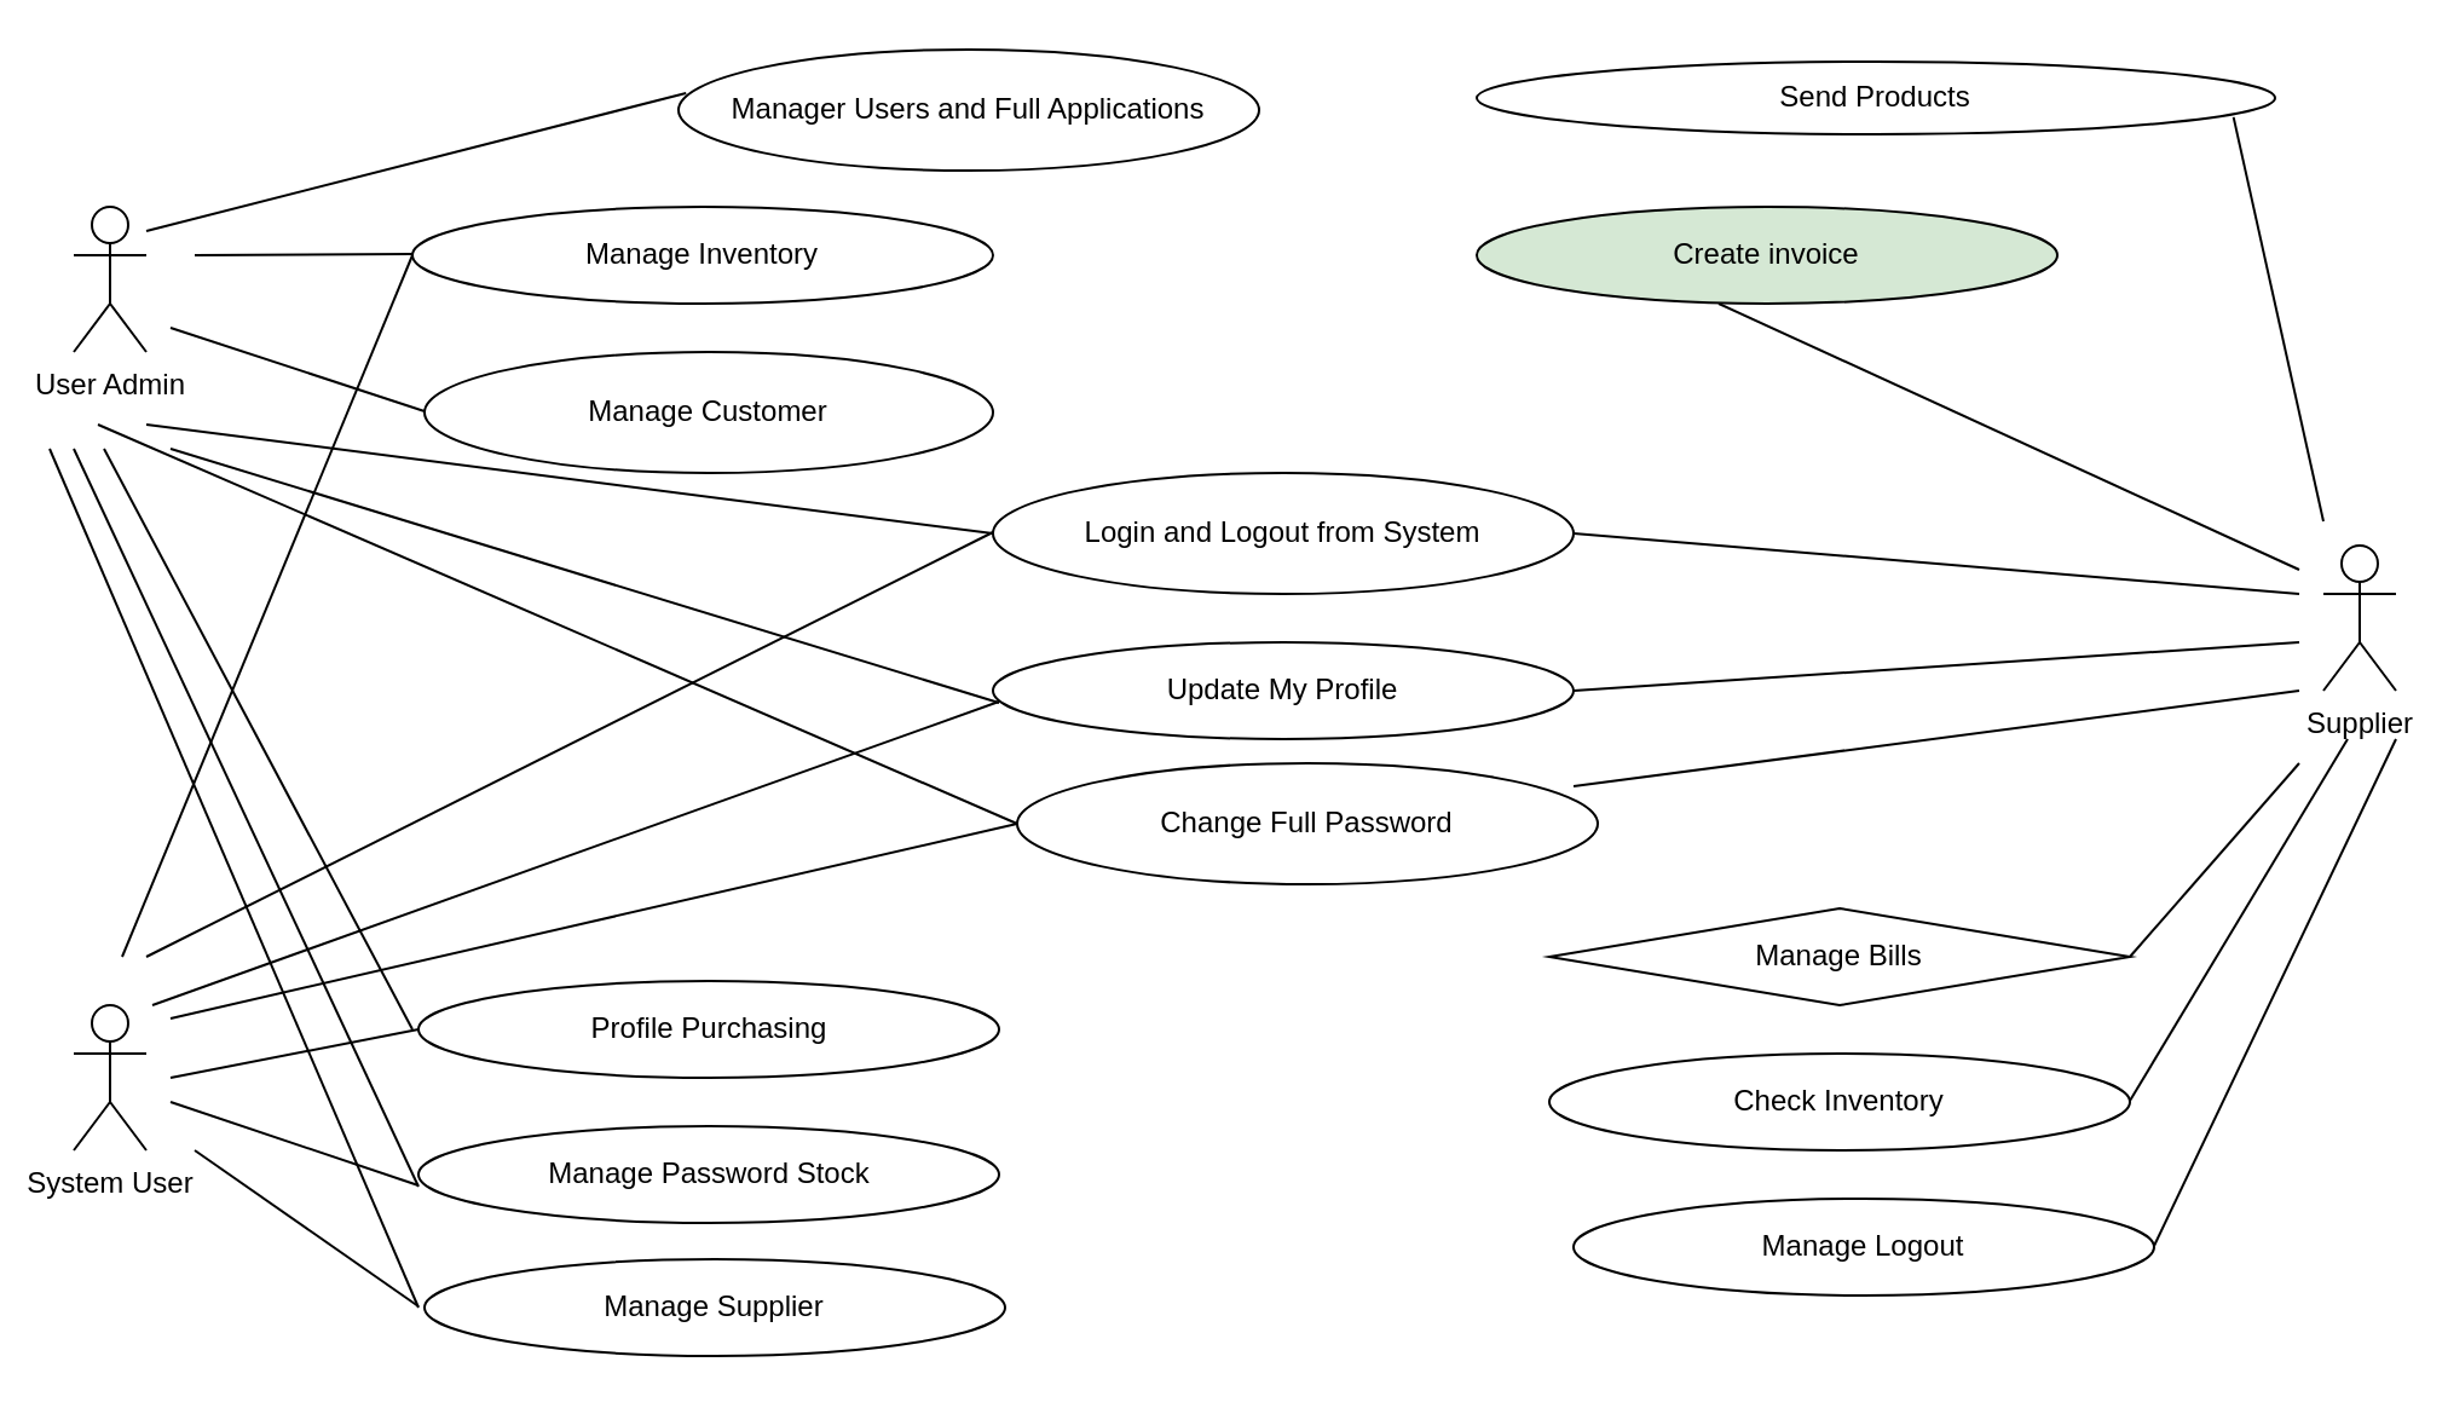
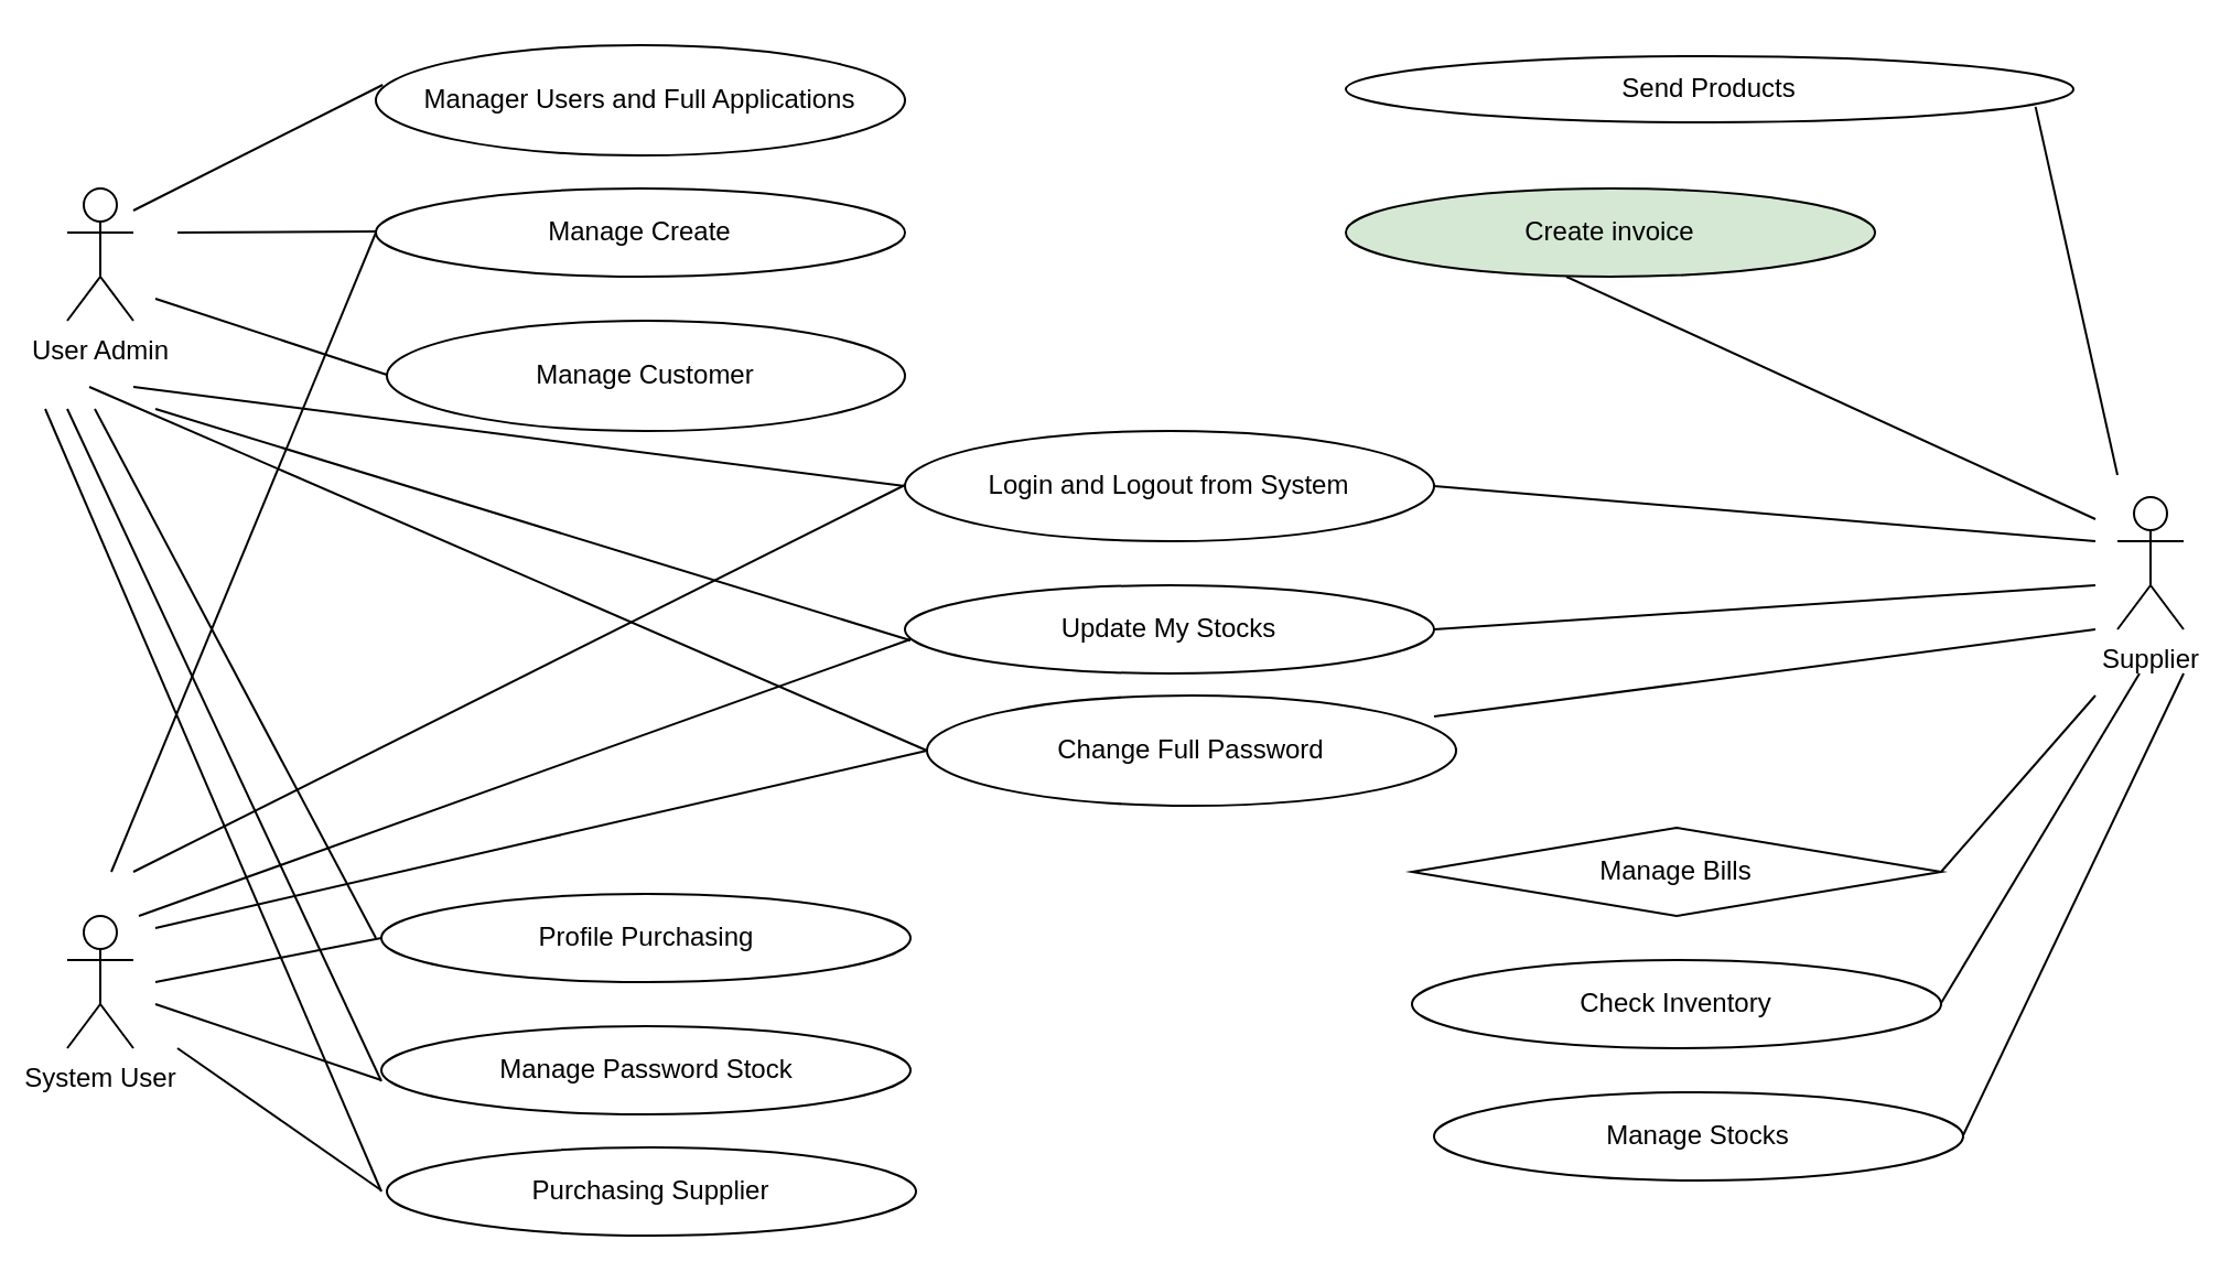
- <mxCell id="17" value="Manager Users and Full Applications" style="ellipse;whiteSpace=wrap;html=1;" vertex="1" parent="1"><mxGeometry x="280" y="20" width="240" height="50" as="geometry" /></mxCell>
+ <mxCell id="17" value="Manager Users and Full Applications" style="ellipse;whiteSpace=wrap;html=1;" vertex="1" parent="1"><mxGeometry x="170" y="20" width="240" height="50" as="geometry" /></mxCell>
- <mxCell id="16" value="Manage Inventory" style="ellipse;whiteSpace=wrap;html=1;" vertex="1" parent="1"><mxGeometry x="170" y="85" width="240" height="40" as="geometry" /></mxCell>
+ <mxCell id="16" value="Manage Create" style="ellipse;whiteSpace=wrap;html=1;" vertex="1" parent="1"><mxGeometry x="170" y="85" width="240" height="40" as="geometry" /></mxCell>
- <mxCell id="12" value="Update My Profile" style="ellipse;whiteSpace=wrap;html=1;" vertex="1" parent="1"><mxGeometry x="410" y="265" width="240" height="40" as="geometry" /></mxCell>
+ <mxCell id="12" value="Update My Stocks" style="ellipse;whiteSpace=wrap;html=1;" vertex="1" parent="1"><mxGeometry x="410" y="265" width="240" height="40" as="geometry" /></mxCell>
- <mxCell id="5" value="Manage Logout" style="ellipse;whiteSpace=wrap;html=1;" vertex="1" parent="1"><mxGeometry x="650" y="495" width="240" height="40" as="geometry" /></mxCell>
+ <mxCell id="5" value="Manage Stocks" style="ellipse;whiteSpace=wrap;html=1;" vertex="1" parent="1"><mxGeometry x="650" y="495" width="240" height="40" as="geometry" /></mxCell>
- <mxCell id="8" value="Manage Supplier" style="ellipse;whiteSpace=wrap;html=1;" vertex="1" parent="1"><mxGeometry x="175" y="520" width="240" height="40" as="geometry" /></mxCell>
+ <mxCell id="8" value="Purchasing Supplier" style="ellipse;whiteSpace=wrap;html=1;" vertex="1" parent="1"><mxGeometry x="175" y="520" width="240" height="40" as="geometry" /></mxCell>
